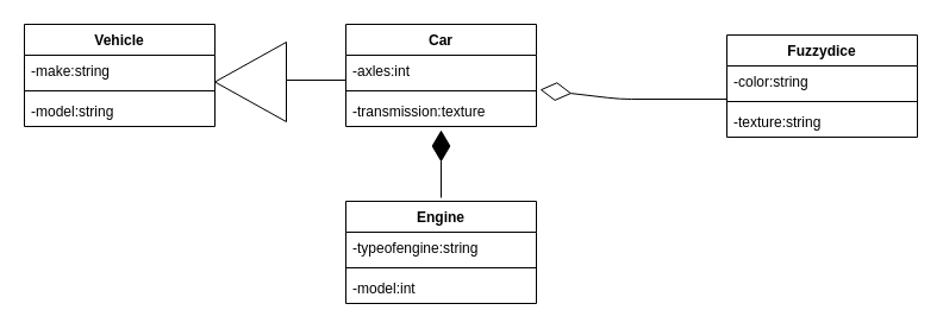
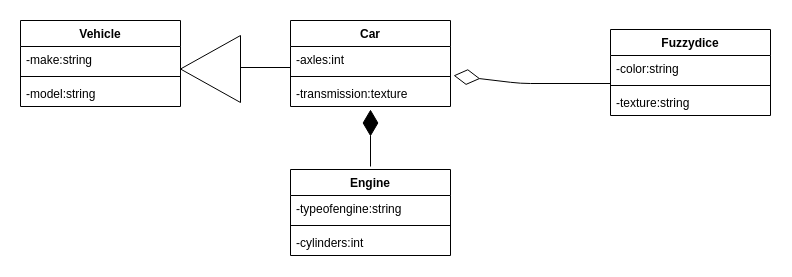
- <mxCell id="9" value="-model:int" style="text;strokeColor=none;fillColor=none;align=left;verticalAlign=top;spacingLeft=4;spacingRight=4;overflow=hidden;rotatable=0;points=[[0,0.5],[1,0.5]];portConstraint=eastwest;" vertex="1" parent="6"><mxGeometry y="60" width="160" height="26" as="geometry" /></mxCell>
+ <mxCell id="9" value="-cylinders:int" style="text;strokeColor=none;fillColor=none;align=left;verticalAlign=top;spacingLeft=4;spacingRight=4;overflow=hidden;rotatable=0;points=[[0,0.5],[1,0.5]];portConstraint=eastwest;" vertex="1" parent="6"><mxGeometry y="60" width="160" height="26" as="geometry" /></mxCell>
